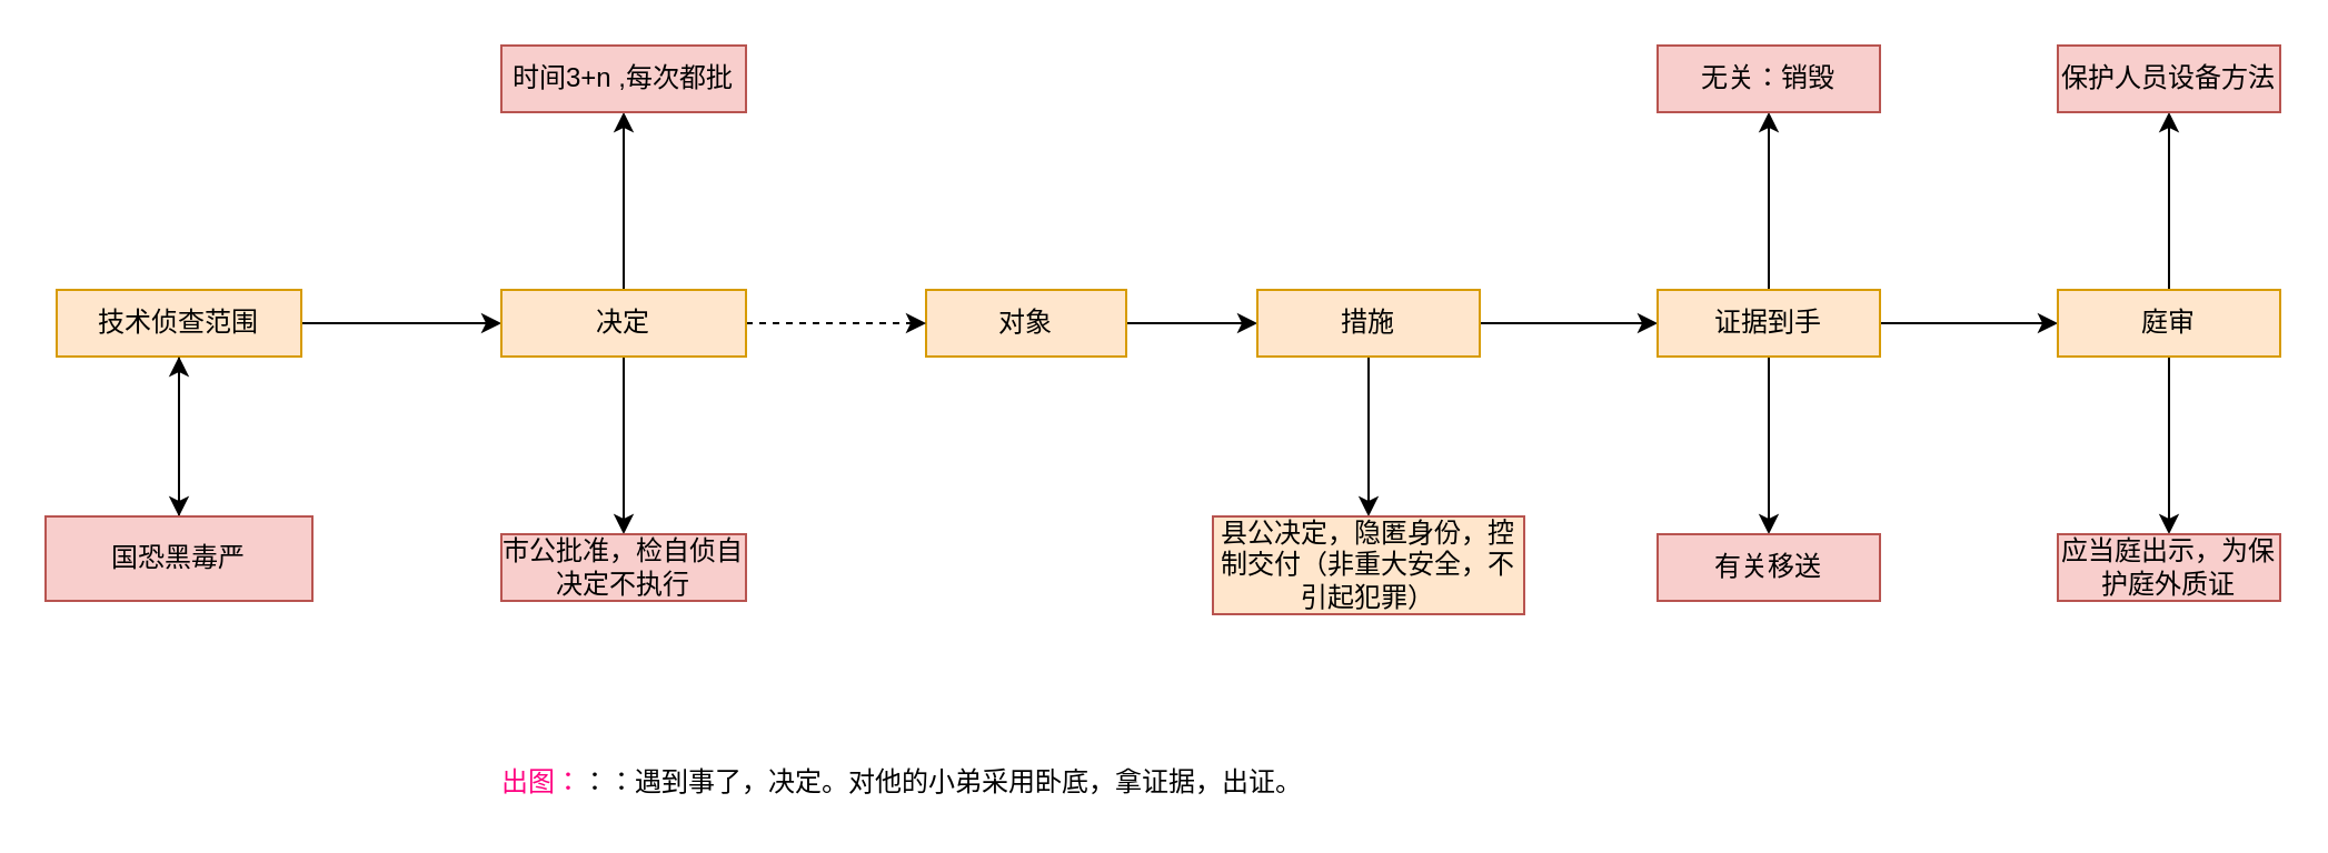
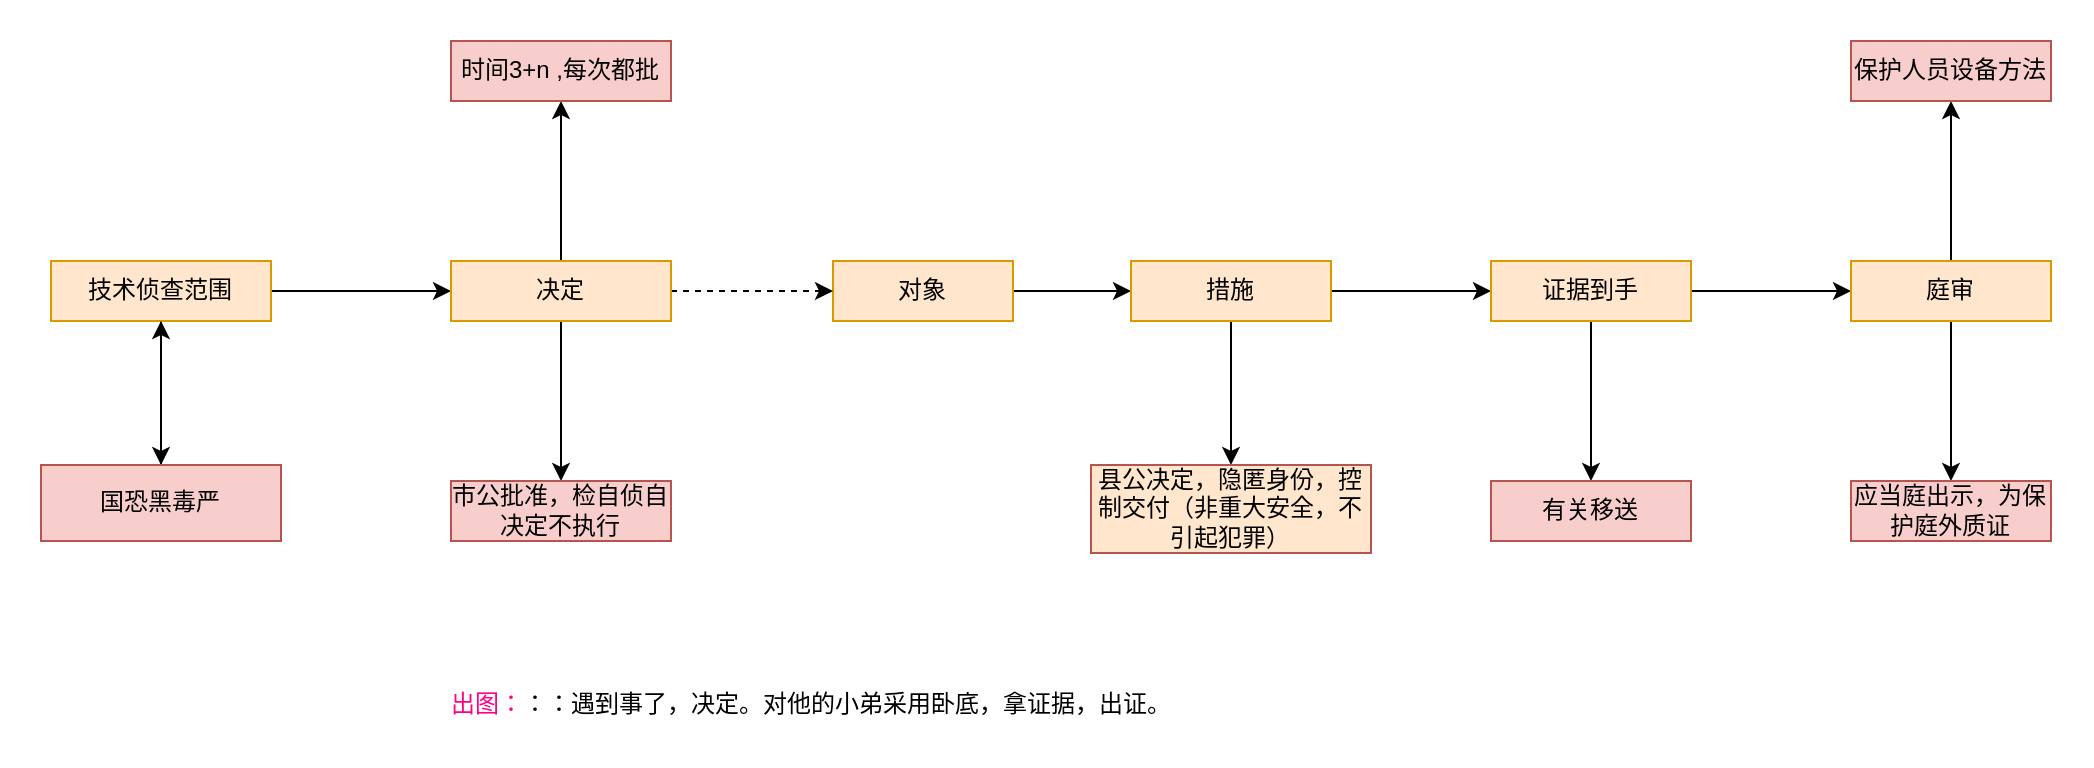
- <mxCell id="24" value="无关：销毁" style="rounded=0;whiteSpace=wrap;html=1;fillColor=#f8cecc;strokeColor=#b85450;" vertex="1" parent="1"><mxGeometry x="745" y="20" width="100" height="30" as="geometry" /></mxCell>
- <mxCell id="20" value="" style="edgeStyle=orthogonalEdgeStyle;rounded=0;orthogonalLoop=1;jettySize=auto;html=1;" edge="1" parent="1" source="22" target="24"><mxGeometry relative="1" as="geometry" /></mxCell>
